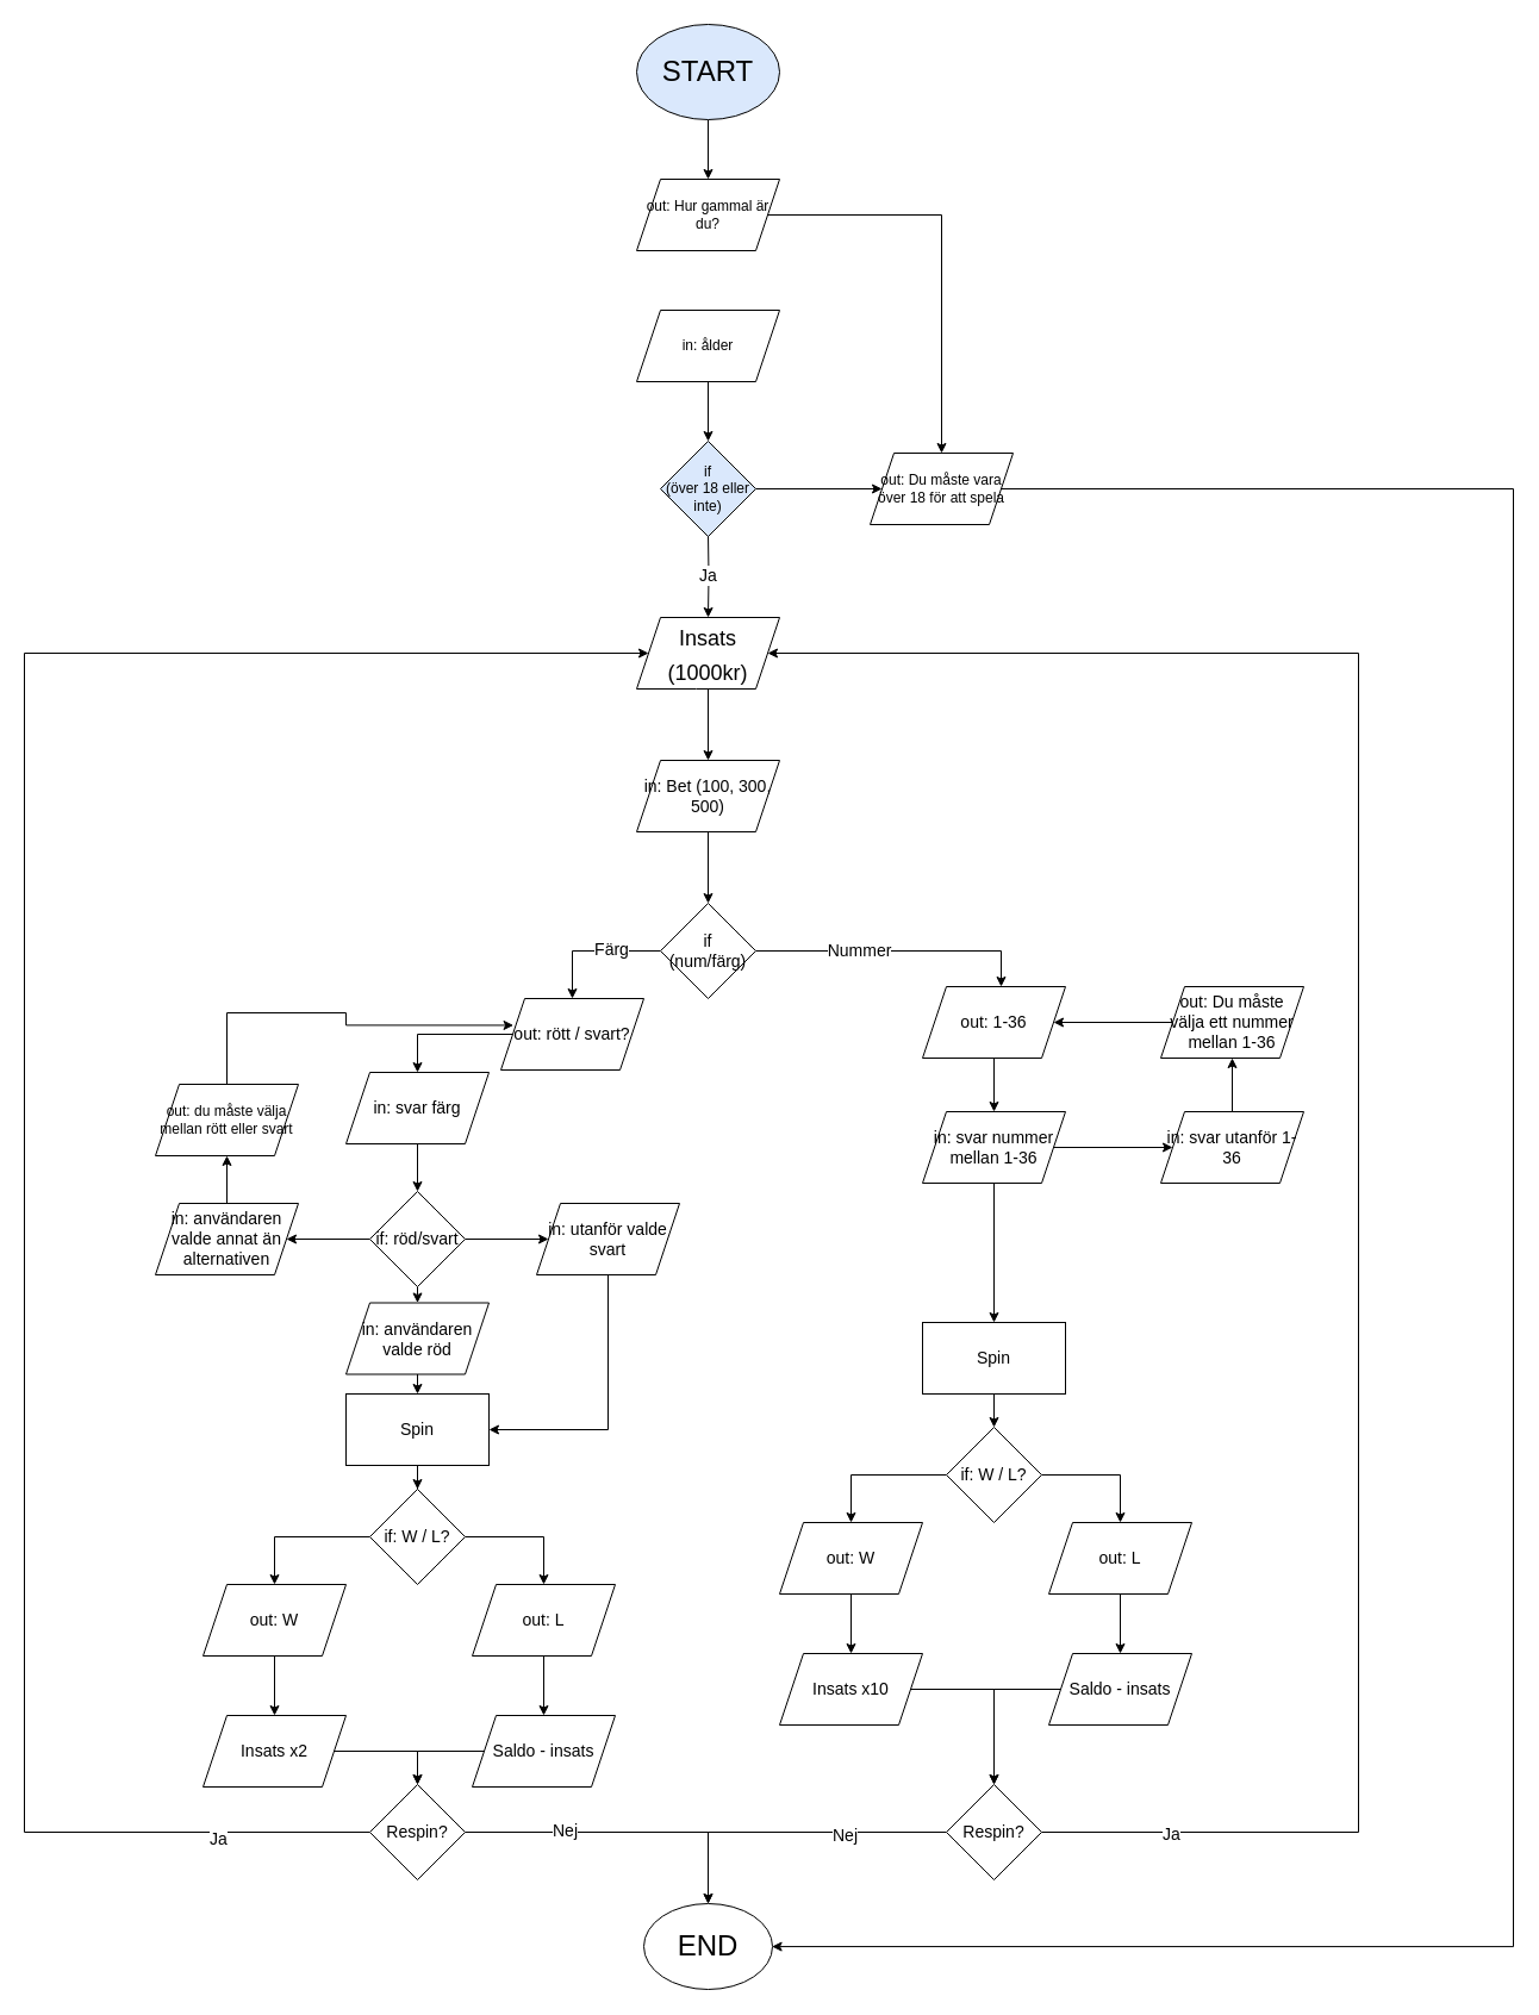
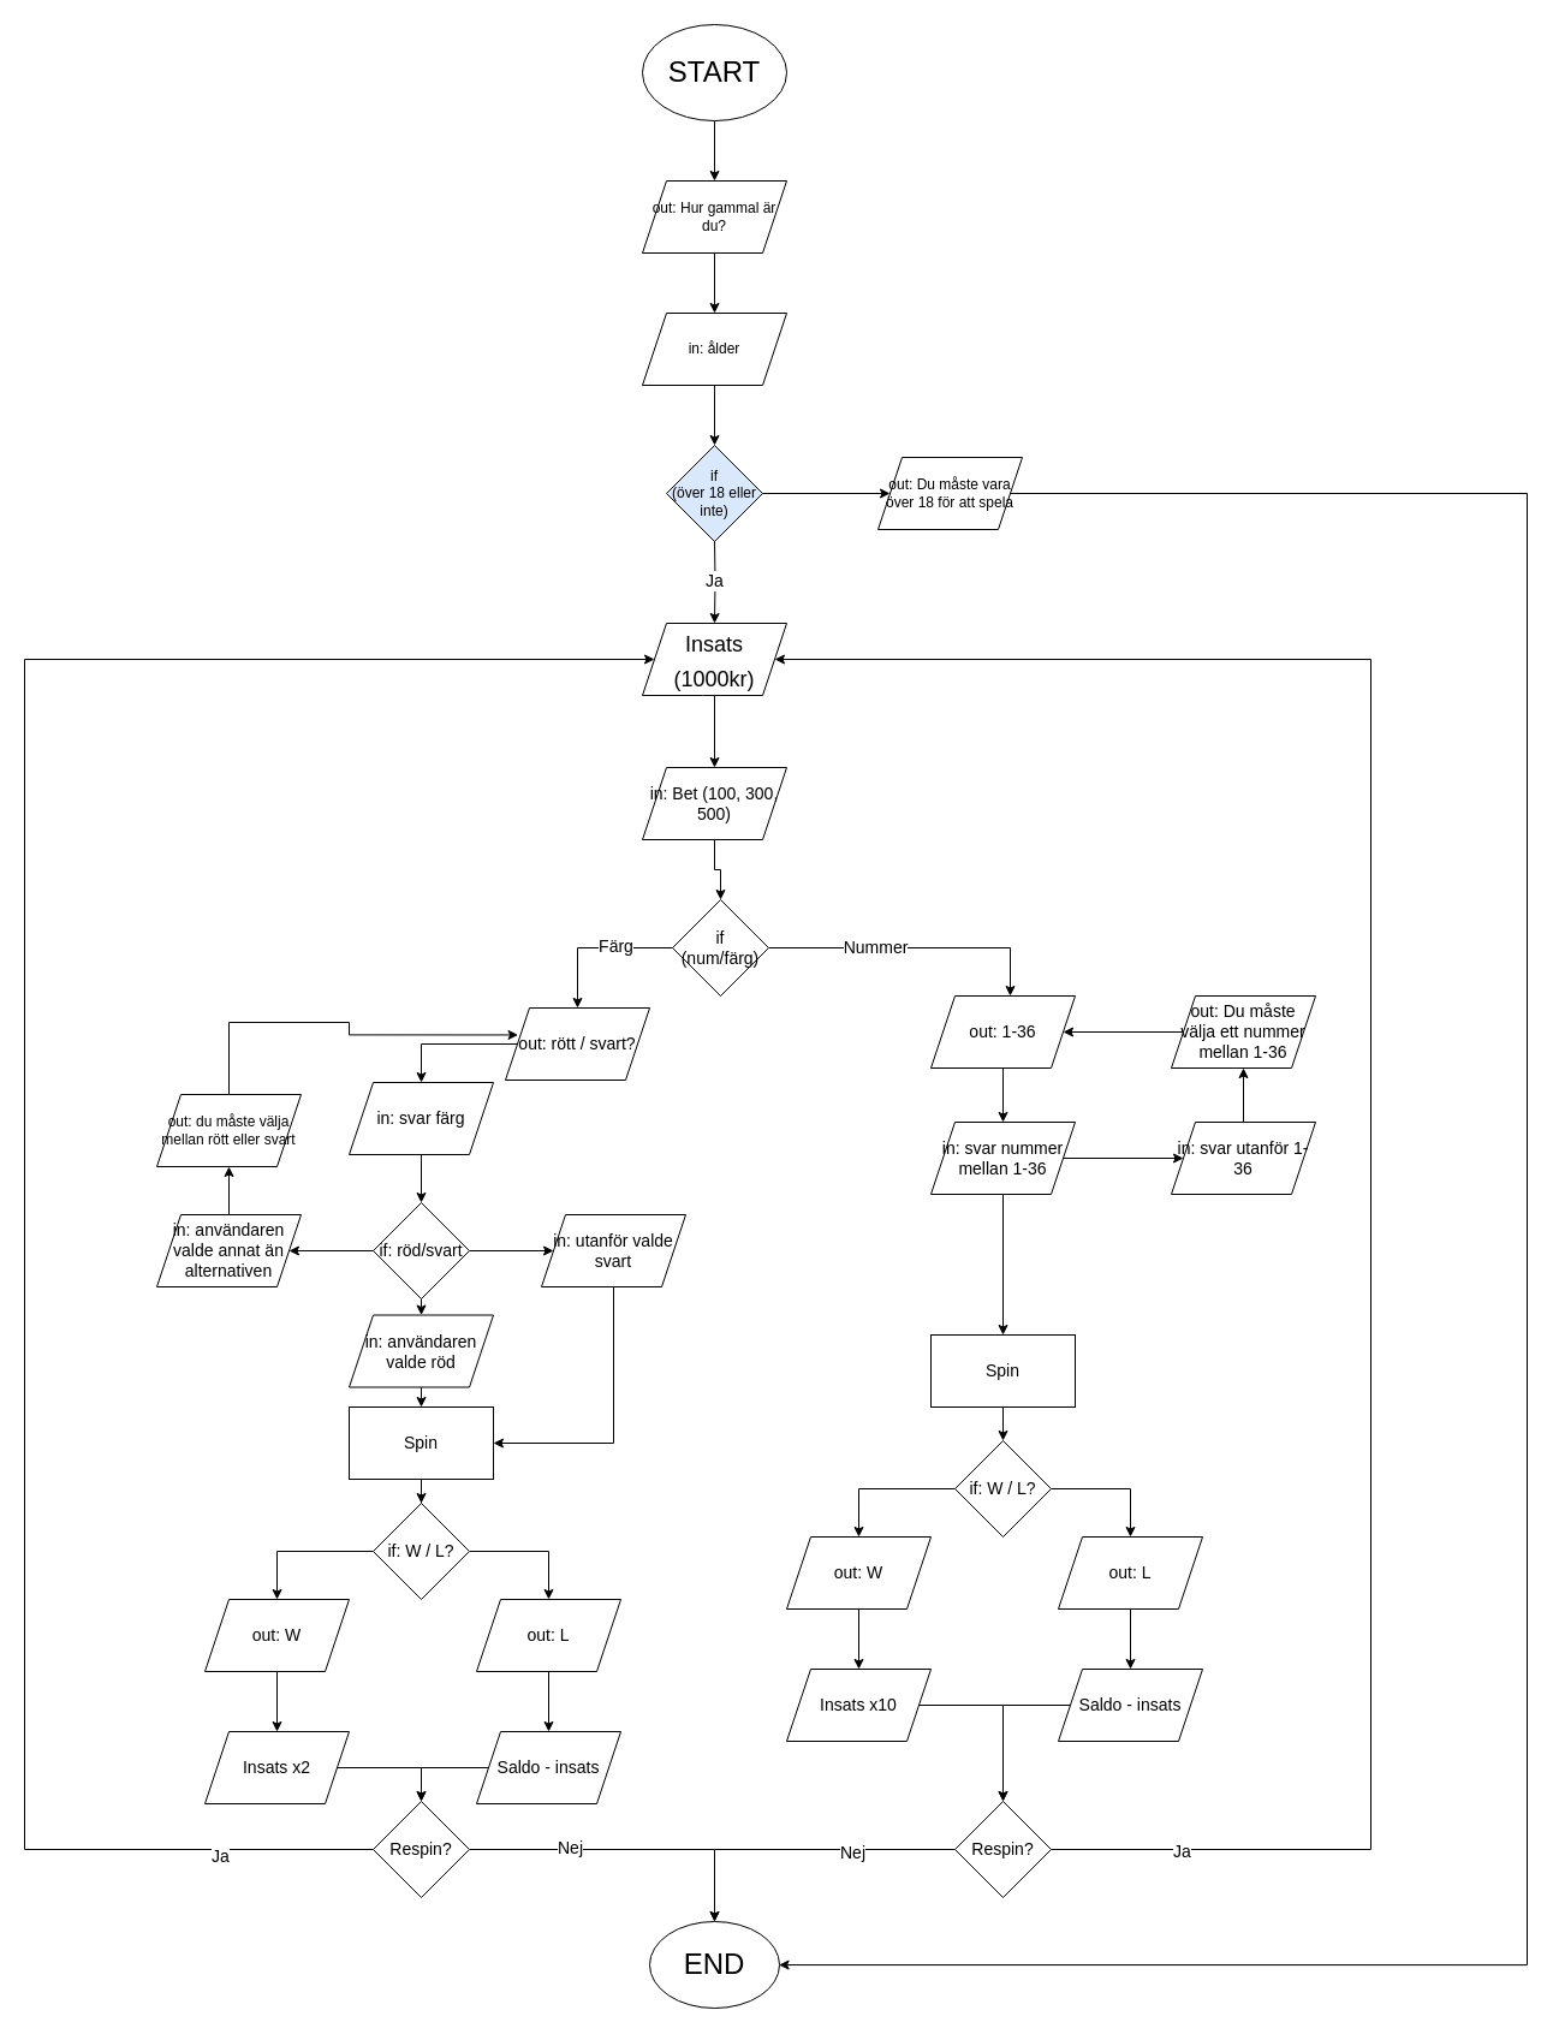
- <mxCell id="67" value="&lt;font style=&quot;font-size: 24px;&quot;&gt;START&lt;/font&gt;" style="ellipse;whiteSpace=wrap;html=1;fillColor=#dae8fc;" vertex="1" parent="1"><mxGeometry x="534" y="20" width="120" height="80" as="geometry" /></mxCell>
+ <mxCell id="67" value="&lt;font style=&quot;font-size: 24px;&quot;&gt;START&lt;/font&gt;" style="ellipse;whiteSpace=wrap;html=1;" vertex="1" parent="1"><mxGeometry x="534" y="20" width="120" height="80" as="geometry" /></mxCell>
- <mxCell id="68" value="" style="edgeStyle=orthogonalEdgeStyle;rounded=0;orthogonalLoop=1;jettySize=auto;html=1;fontSize=24;" edge="1" parent="1" source="69" target="75"><mxGeometry relative="1" as="geometry" /></mxCell>
+ <mxCell id="68" value="" style="edgeStyle=orthogonalEdgeStyle;rounded=0;orthogonalLoop=1;jettySize=auto;html=1;fontSize=24;" edge="1" parent="1" source="69" target="73"><mxGeometry relative="1" as="geometry" /></mxCell>
- <mxCell id="9" value="if &lt;br&gt;(num/färg)" style="rhombus;fontSize=14;gradientColor=none;rounded=0;shadow=0;sketch=0;labelBackgroundColor=none;labelBorderColor=none;whiteSpace=wrap;html=1;verticalAlign=middle;horizontal=1;" parent="1" vertex="1"><mxGeometry x="554" y="758" width="80" height="80" as="geometry" /></mxCell>
+ <mxCell id="9" value="if &lt;br&gt;(num/färg)" style="rhombus;fontSize=14;gradientColor=none;rounded=0;shadow=0;sketch=0;labelBackgroundColor=none;labelBorderColor=none;whiteSpace=wrap;html=1;verticalAlign=middle;horizontal=1;" parent="1" vertex="1"><mxGeometry x="559" y="748" width="80" height="80" as="geometry" /></mxCell>
